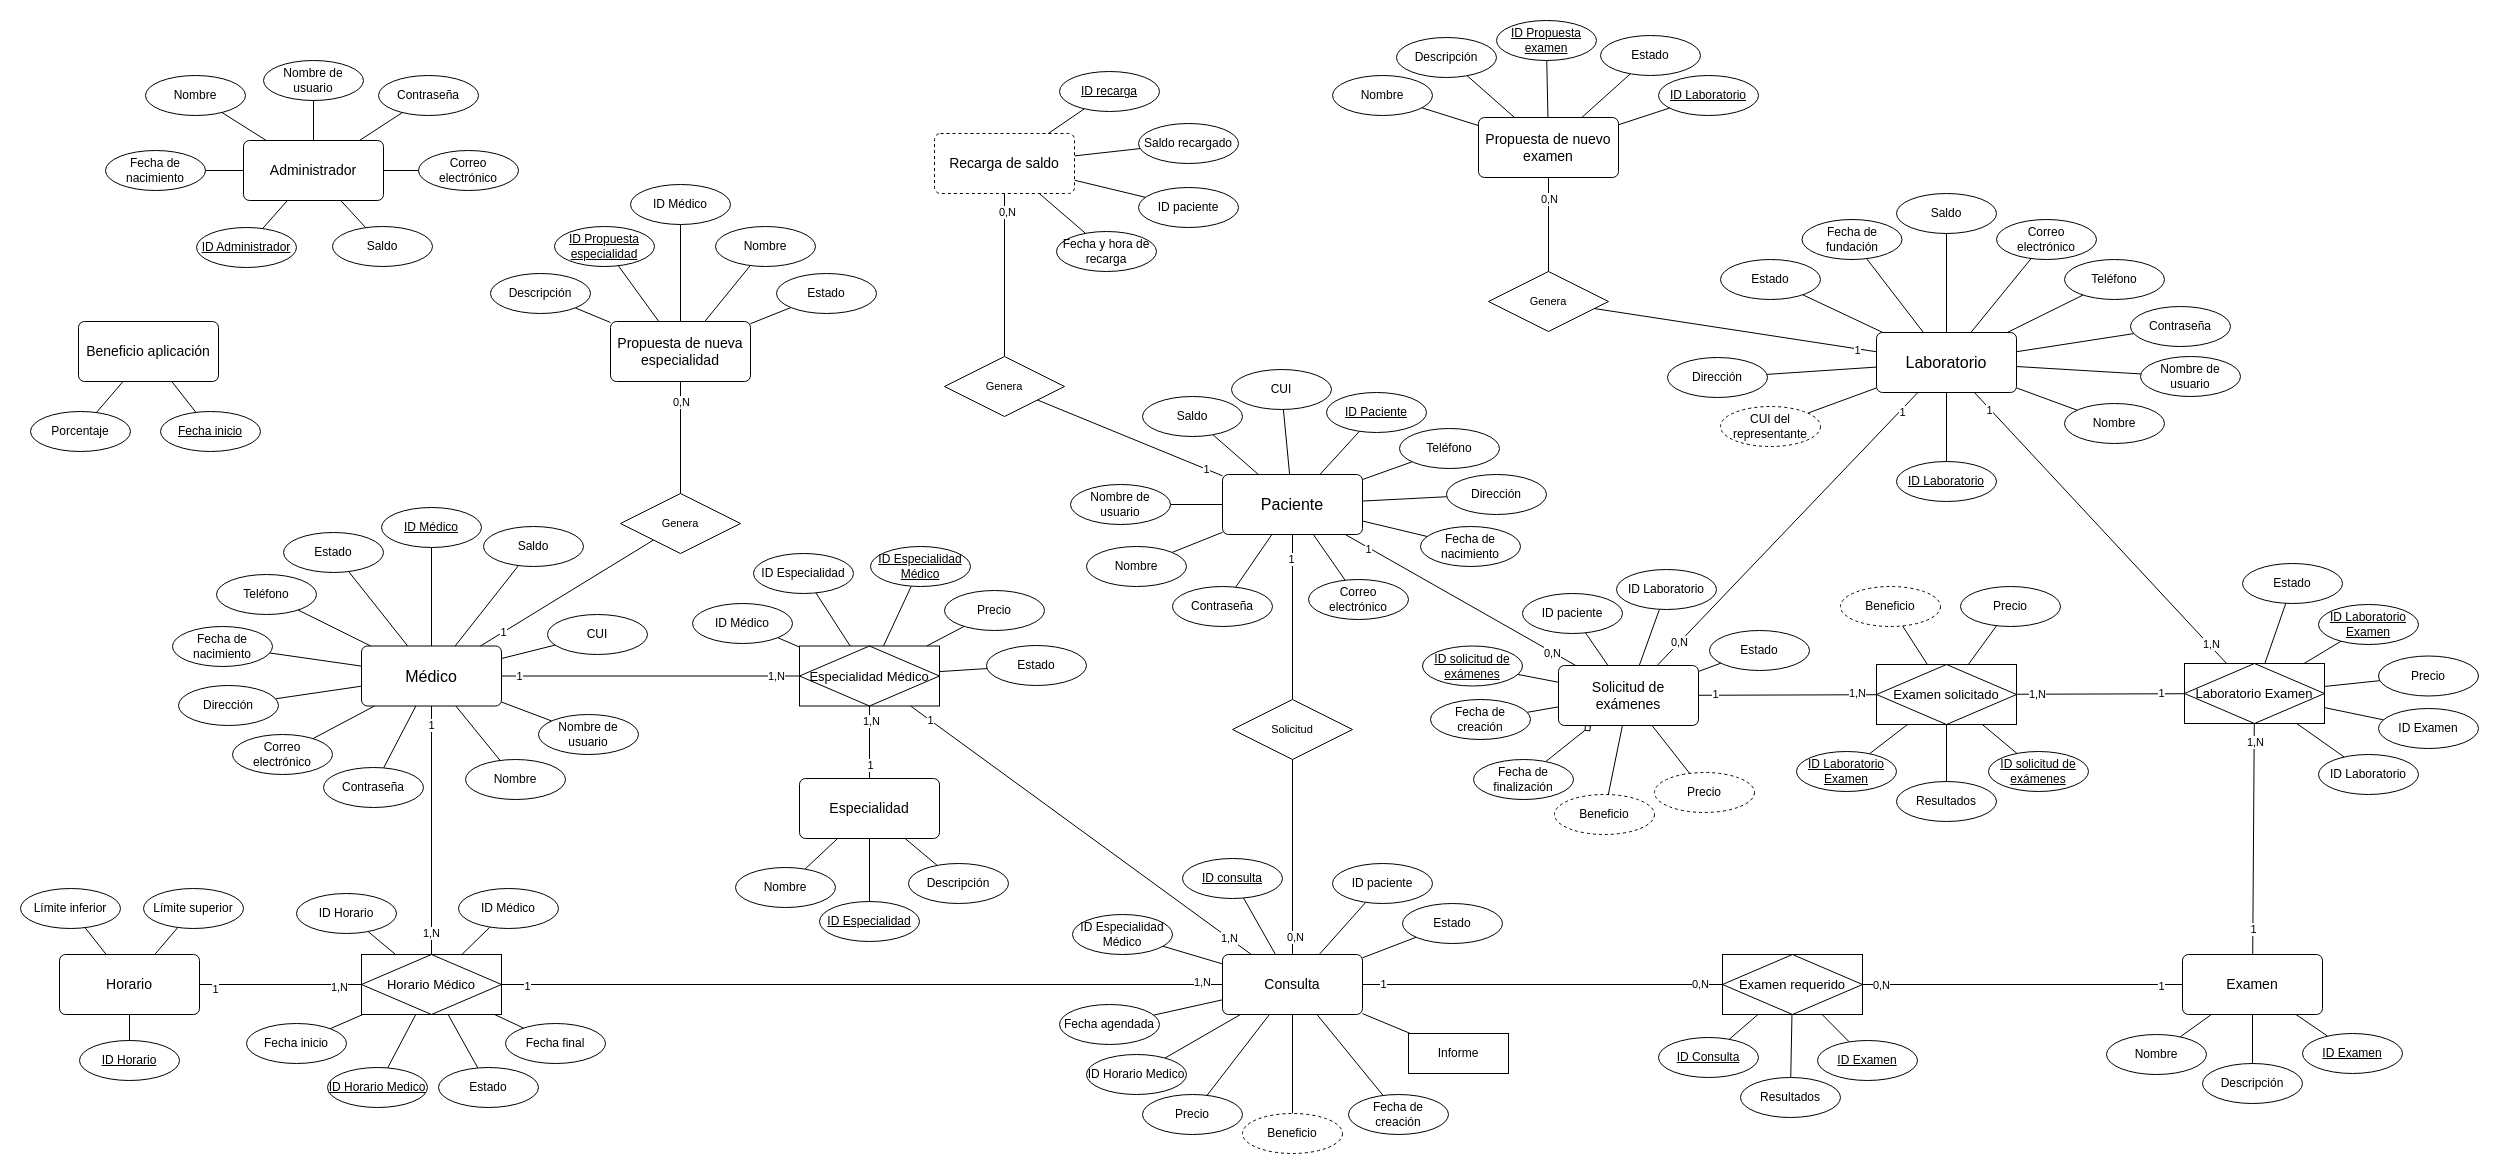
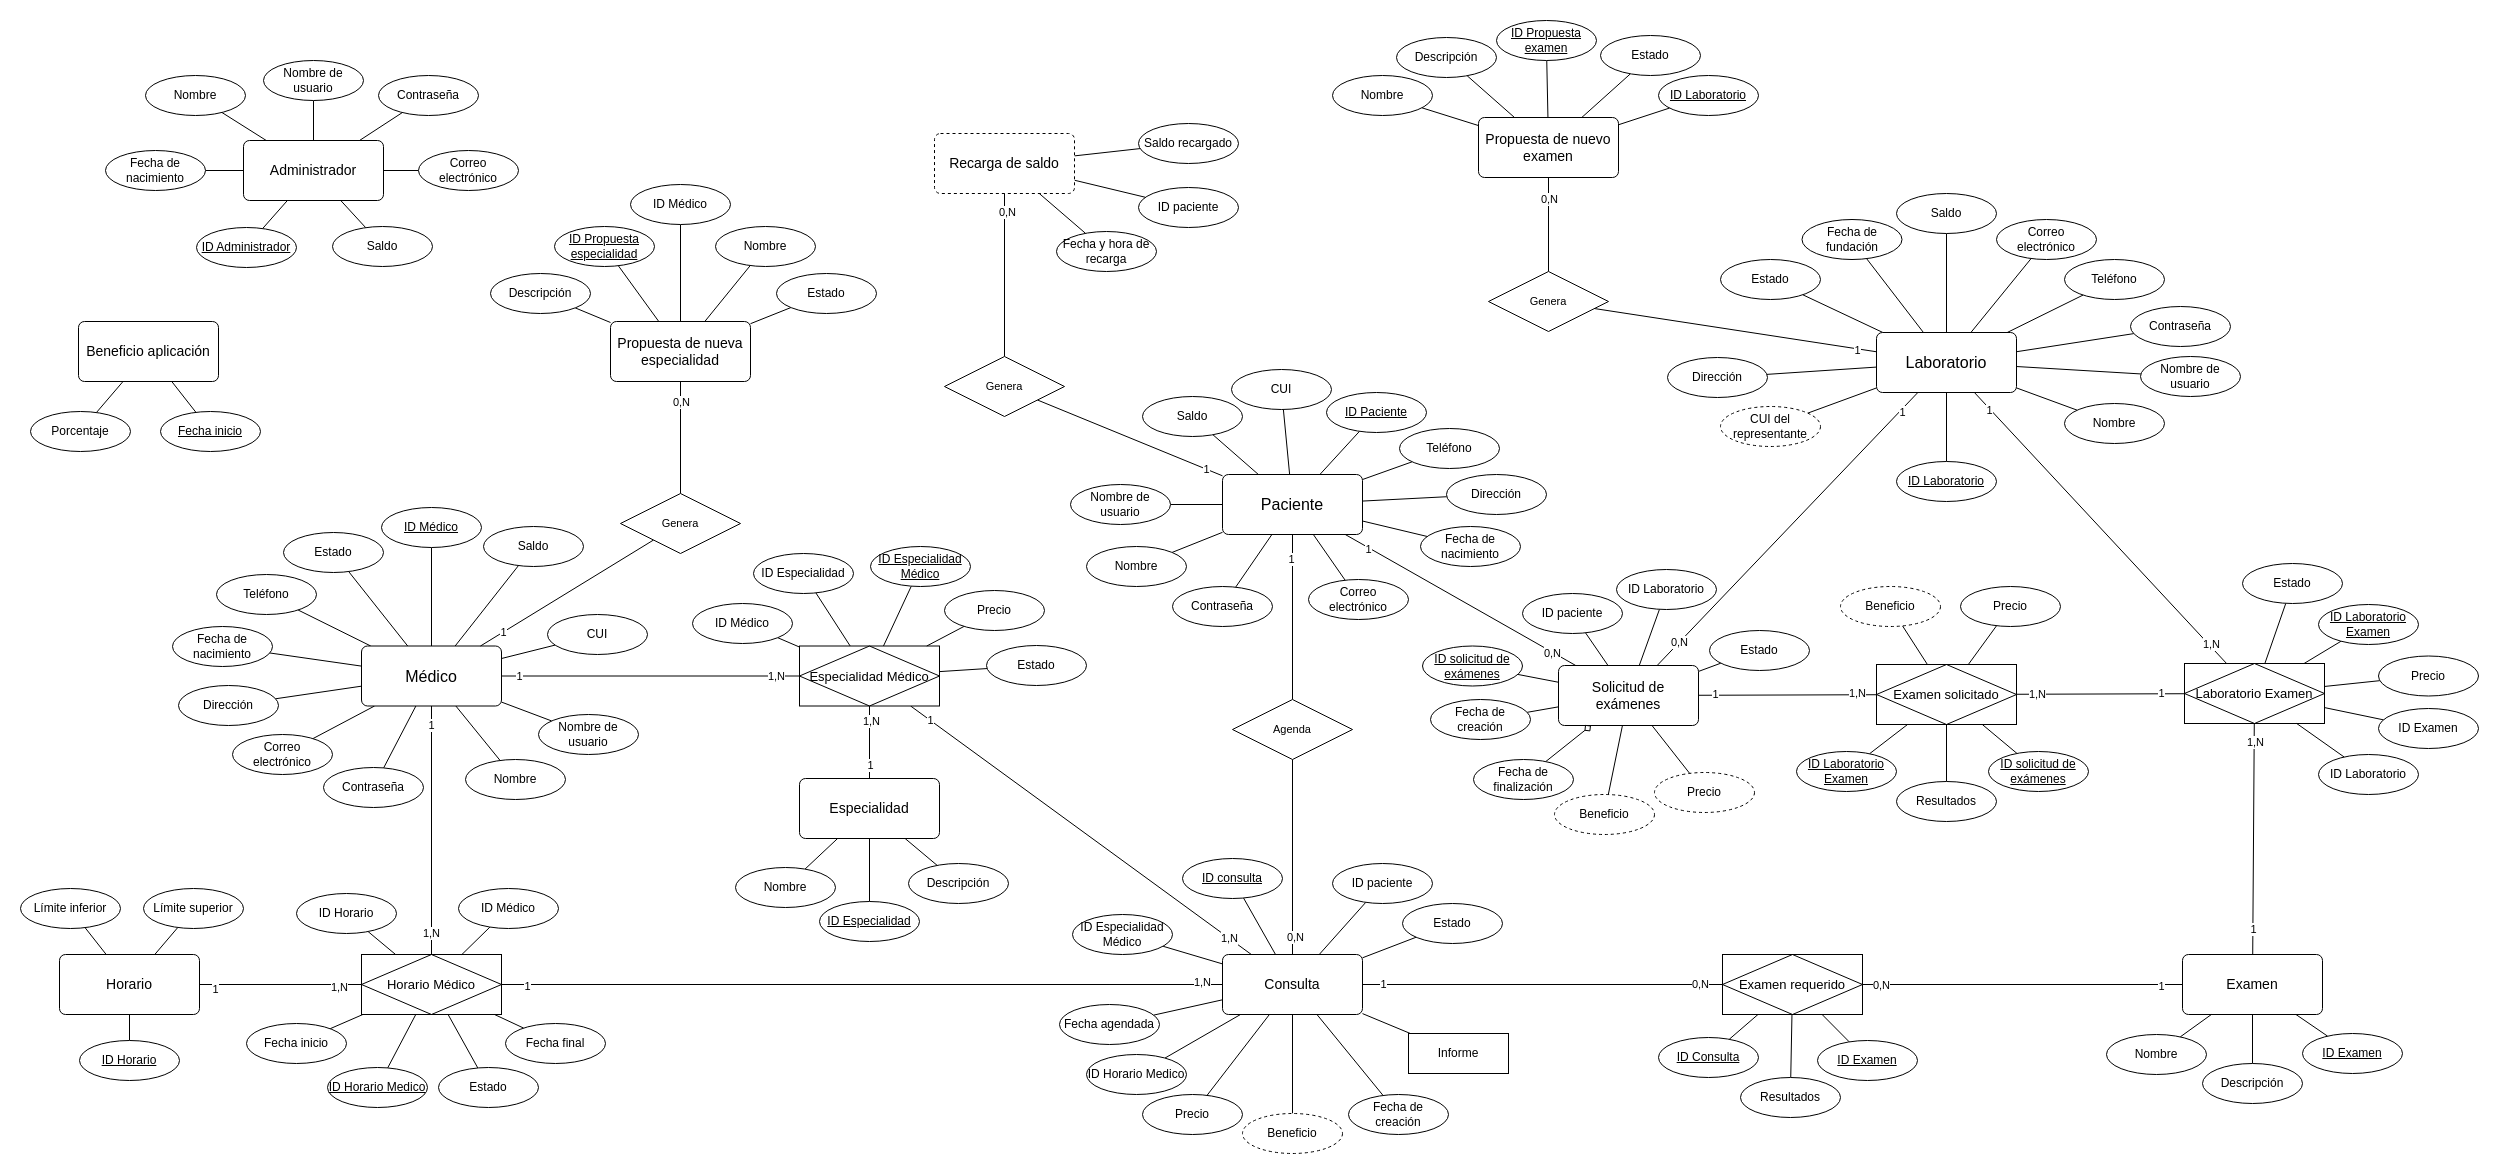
- <mxCell id="289" value="ID recarga" style="ellipse;whiteSpace=wrap;html=1;align=center;fontStyle=4;" parent="1" vertex="1"><mxGeometry x="1059" y="71" width="100" height="40" as="geometry" /></mxCell>
- <mxCell id="288" value="" style="rounded=0;orthogonalLoop=1;jettySize=auto;html=1;endArrow=none;endFill=0;" parent="1" source="289" target="230" edge="1"><mxGeometry relative="1" as="geometry" /></mxCell>
- <mxCell id="250" value="Solicitud" style="shape=rhombus;perimeter=rhombusPerimeter;whiteSpace=wrap;html=1;align=center;fontFamily=Helvetica;fontSize=11;fontColor=default;" parent="1" vertex="1"><mxGeometry x="1232" y="699" width="120" height="60" as="geometry" /></mxCell>
+ <mxCell id="250" value="Agenda" style="shape=rhombus;perimeter=rhombusPerimeter;whiteSpace=wrap;html=1;align=center;fontFamily=Helvetica;fontSize=11;fontColor=default;" parent="1" vertex="1"><mxGeometry x="1232" y="699" width="120" height="60" as="geometry" /></mxCell>
